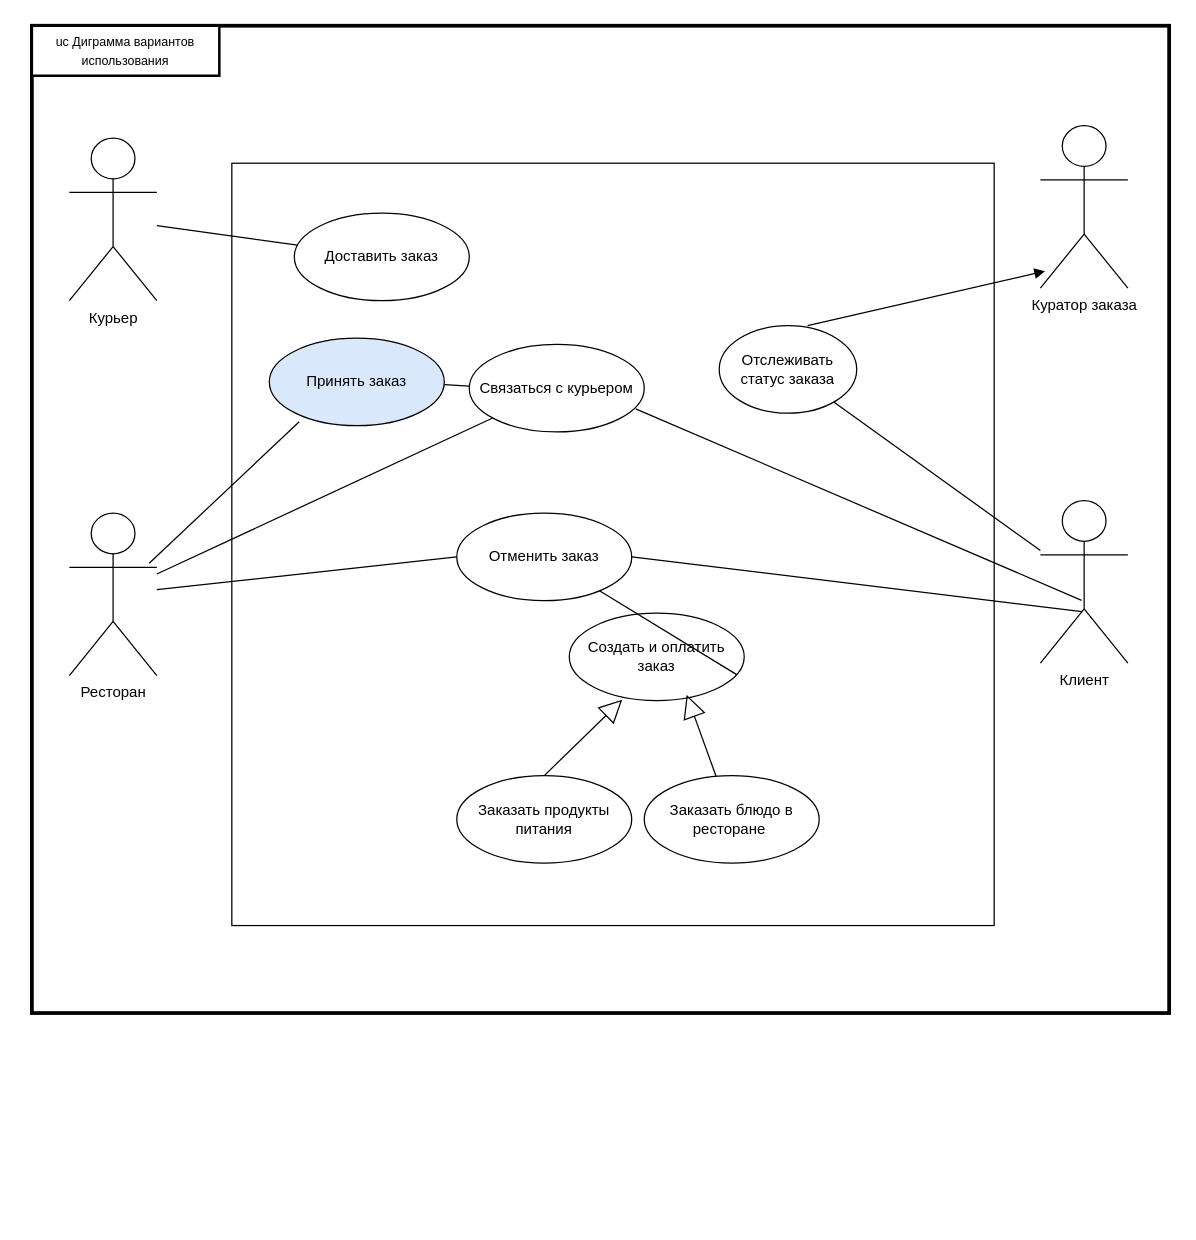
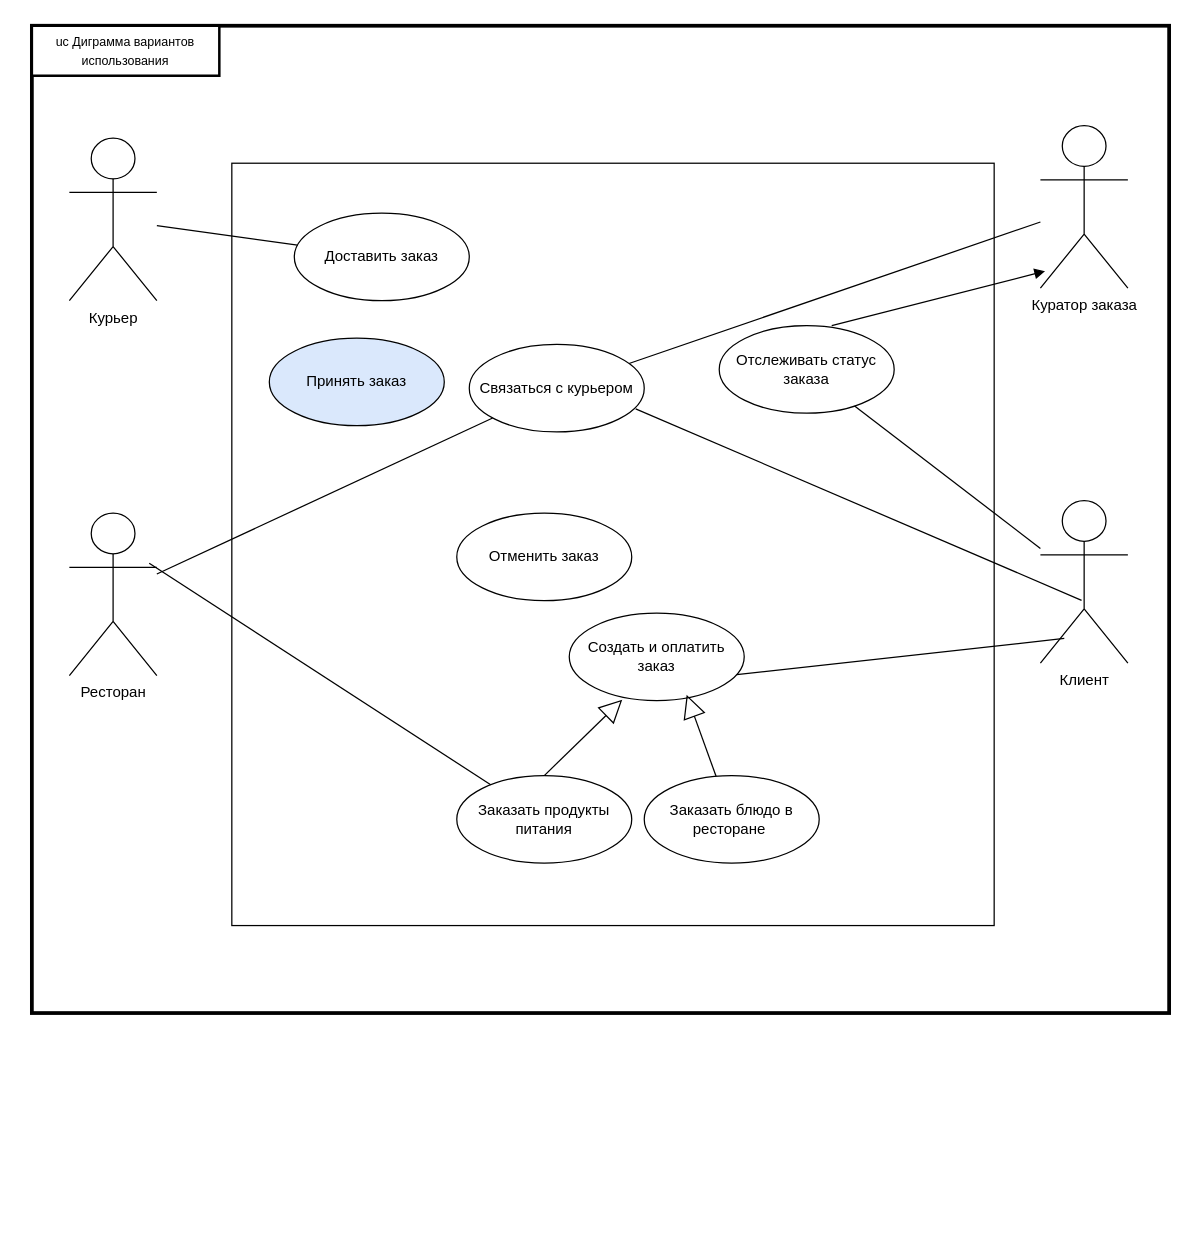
- <mxCell id="11" value="Отслеживать статус заказа" style="ellipse;whiteSpace=wrap;html=1;" vertex="1" parent="1"><mxGeometry x="575" y="260" width="110" height="70" as="geometry" /></mxCell>
+ <mxCell id="11" value="Отслеживать статус заказа" style="ellipse;whiteSpace=wrap;html=1;" vertex="1" parent="1"><mxGeometry x="575" y="260" width="140" height="70" as="geometry" /></mxCell>
- <mxCell id="27" value="" style="endArrow=none;html=1;rounded=0;" edge="1" parent="1" source="10" target="8"><mxGeometry width="50" height="50" relative="1" as="geometry"><mxPoint x="555" y="260" as="sourcePoint" /><mxPoint x="605" y="210" as="targetPoint" /></mxGeometry></mxCell>
+ <mxCell id="27" value="" style="endArrow=none;html=1;rounded=0;" edge="1" parent="1" source="10" target="7"><mxGeometry width="50" height="50" relative="1" as="geometry"><mxPoint x="555" y="260" as="sourcePoint" /><mxPoint x="605" y="210" as="targetPoint" /></mxGeometry></mxCell>
- <mxCell id="17" value="" style="endArrow=none;html=1;rounded=0;exitX=0.913;exitY=0.308;exitDx=0;exitDy=0;exitPerimeter=0;entryX=0.171;entryY=0.956;entryDx=0;entryDy=0;entryPerimeter=0;" edge="1" parent="1" source="6" target="8"><mxGeometry width="50" height="50" relative="1" as="geometry"><mxPoint x="185" y="420" as="sourcePoint" /><mxPoint x="235" y="370" as="targetPoint" /></mxGeometry></mxCell>
+ <mxCell id="17" value="" style="endArrow=none;html=1;rounded=0;exitX=0.913;exitY=0.308;exitDx=0;exitDy=0;exitPerimeter=0;" edge="1" parent="1" source="6" target="14"><mxGeometry width="50" height="50" relative="1" as="geometry"><mxPoint x="185" y="420" as="sourcePoint" /><mxPoint x="235" y="370" as="targetPoint" /></mxGeometry></mxCell>
- <mxCell id="16" value="" style="endArrow=none;html=1;rounded=0;entryX=0;entryY=0.5;entryDx=0;entryDy=0;" edge="1" parent="1" source="6" target="12"><mxGeometry width="50" height="50" relative="1" as="geometry"><mxPoint x="145" y="450" as="sourcePoint" /><mxPoint x="195" y="400" as="targetPoint" /><Array as="points" /></mxGeometry></mxCell>
- <mxCell id="23" value="" style="endArrow=none;html=1;rounded=0;exitX=1;exitY=0.5;exitDx=0;exitDy=0;entryX=0.474;entryY=0.683;entryDx=0;entryDy=0;entryPerimeter=0;" edge="1" parent="1" source="12" target="5"><mxGeometry width="50" height="50" relative="1" as="geometry"><mxPoint x="455" y="400" as="sourcePoint" /><mxPoint x="505" y="350" as="targetPoint" /><Array as="points" /></mxGeometry></mxCell>
- <mxCell id="18" value="" style="endArrow=none;html=1;rounded=0;exitX=0.957;exitY=0.703;exitDx=0;exitDy=0;exitPerimeter=0;" edge="1" parent="1" source="13" target="12"><mxGeometry width="50" height="50" relative="1" as="geometry"><mxPoint x="445" y="500" as="sourcePoint" /><mxPoint x="695" y="505.973" as="targetPoint" /></mxGeometry></mxCell>
+ <mxCell id="18" value="" style="endArrow=none;html=1;rounded=0;exitX=0.957;exitY=0.703;exitDx=0;exitDy=0;exitPerimeter=0;entryX=0.273;entryY=0.848;entryDx=0;entryDy=0;entryPerimeter=0;" edge="1" parent="1" source="13" target="5"><mxGeometry width="50" height="50" relative="1" as="geometry"><mxPoint x="445" y="500" as="sourcePoint" /><mxPoint x="695" y="505.973" as="targetPoint" /></mxGeometry></mxCell>
